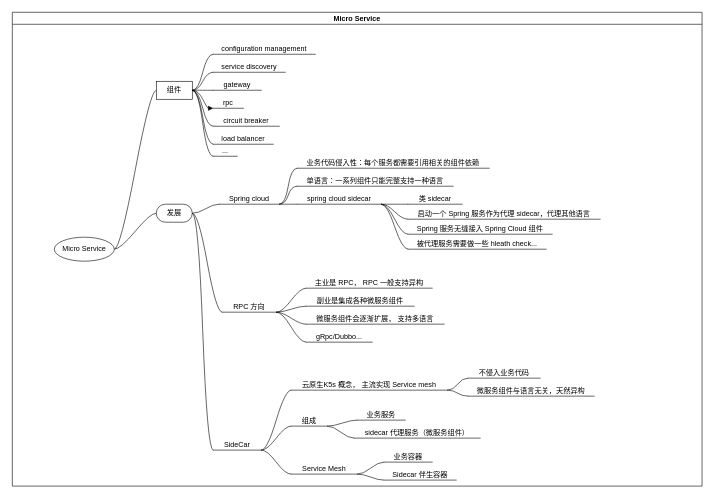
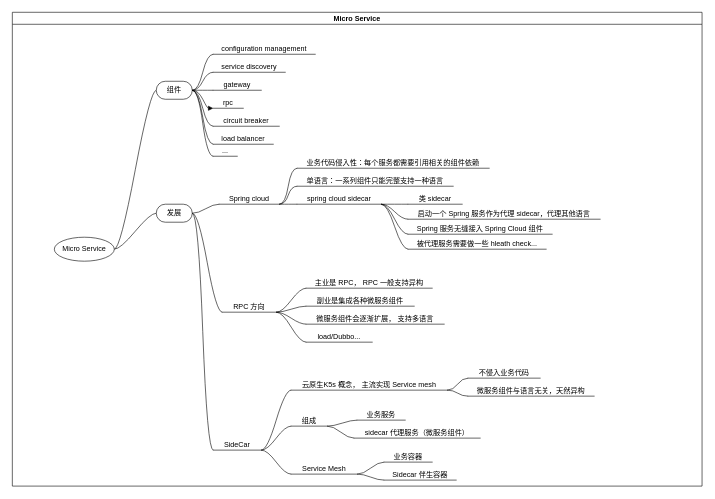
- <mxCell id="6" value="组件" style="whiteSpace=wrap;html=1;arcSize=50;align=center;verticalAlign=middle;strokeWidth=1;autosize=1;spacing=4;treeFolding=1;treeMoving=1;newEdgeStyle={&quot;edgeStyle&quot;:&quot;entityRelationEdgeStyle&quot;,&quot;startArrow&quot;:&quot;none&quot;,&quot;endArrow&quot;:&quot;none&quot;,&quot;segment&quot;:10,&quot;curved&quot;:1};rounded=0;" parent="2" vertex="1"><mxGeometry x="240" y="115" width="60" height="30" as="geometry" /></mxCell>
+ <mxCell id="6" value="组件" style="whiteSpace=wrap;html=1;rounded=1;arcSize=50;align=center;verticalAlign=middle;strokeWidth=1;autosize=1;spacing=4;treeFolding=1;treeMoving=1;newEdgeStyle={&quot;edgeStyle&quot;:&quot;entityRelationEdgeStyle&quot;,&quot;startArrow&quot;:&quot;none&quot;,&quot;endArrow&quot;:&quot;none&quot;,&quot;segment&quot;:10,&quot;curved&quot;:1};" parent="2" vertex="1"><mxGeometry x="240" y="115" width="60" height="30" as="geometry" /></mxCell>
- <mxCell id="63" value="gRpc/Dubbo..." style="whiteSpace=wrap;html=1;shape=partialRectangle;top=0;left=0;bottom=1;right=0;points=[[0,1],[1,1]];fillColor=none;align=center;verticalAlign=bottom;routingCenterY=0.5;snapToPoint=1;recursiveResize=0;autosize=1;treeFolding=1;treeMoving=1;newEdgeStyle={&quot;edgeStyle&quot;:&quot;entityRelationEdgeStyle&quot;,&quot;startArrow&quot;:&quot;none&quot;,&quot;endArrow&quot;:&quot;none&quot;,&quot;segment&quot;:10,&quot;curved&quot;:1};" vertex="1" parent="2"><mxGeometry x="490" y="530" width="110" height="20" as="geometry" /></mxCell>
+ <mxCell id="63" value="load/Dubbo..." style="whiteSpace=wrap;html=1;shape=partialRectangle;top=0;left=0;bottom=1;right=0;points=[[0,1],[1,1]];fillColor=none;align=center;verticalAlign=bottom;routingCenterY=0.5;snapToPoint=1;recursiveResize=0;autosize=1;treeFolding=1;treeMoving=1;newEdgeStyle={&quot;edgeStyle&quot;:&quot;entityRelationEdgeStyle&quot;,&quot;startArrow&quot;:&quot;none&quot;,&quot;endArrow&quot;:&quot;none&quot;,&quot;segment&quot;:10,&quot;curved&quot;:1};" vertex="1" parent="2"><mxGeometry x="490" y="530" width="110" height="20" as="geometry" /></mxCell>
